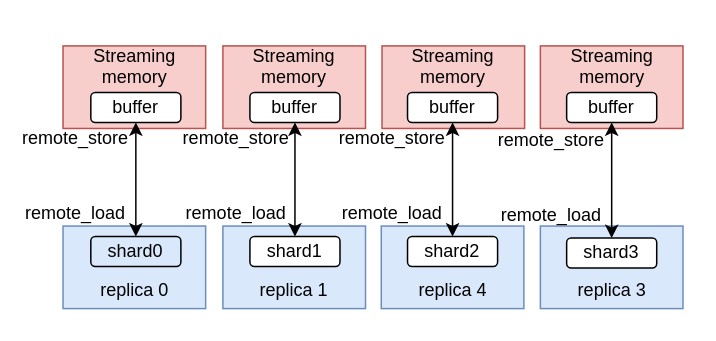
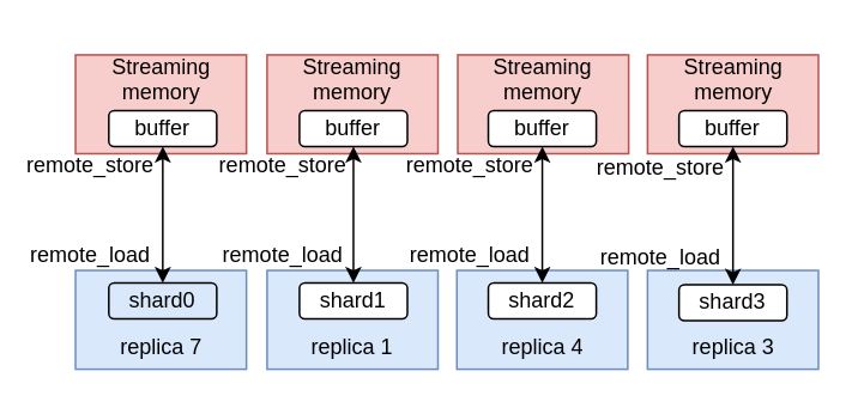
- <mxCell id="8" value="&lt;div&gt;&lt;br&gt;&lt;/div&gt;&lt;div&gt;&lt;br&gt;&lt;/div&gt;&lt;div&gt;replica 0&lt;br&gt;&lt;/div&gt;" style="rounded=0;whiteSpace=wrap;html=1;fillColor=#dae8fc;strokeColor=#6c8ebf;" parent="1" vertex="1"><mxGeometry x="41.5" y="140" width="95" height="55" as="geometry" /></mxCell>
+ <mxCell id="8" value="&lt;div&gt;&lt;br&gt;&lt;/div&gt;&lt;div&gt;&lt;br&gt;&lt;/div&gt;&lt;div&gt;replica 7&lt;br&gt;&lt;/div&gt;" style="rounded=0;whiteSpace=wrap;html=1;fillColor=#dae8fc;strokeColor=#6c8ebf;" parent="1" vertex="1"><mxGeometry x="41.5" y="140" width="95" height="55" as="geometry" /></mxCell>
